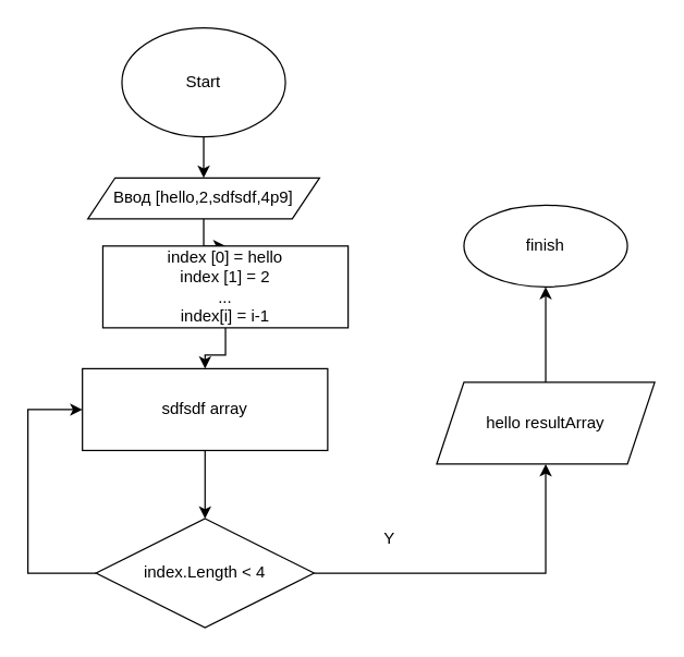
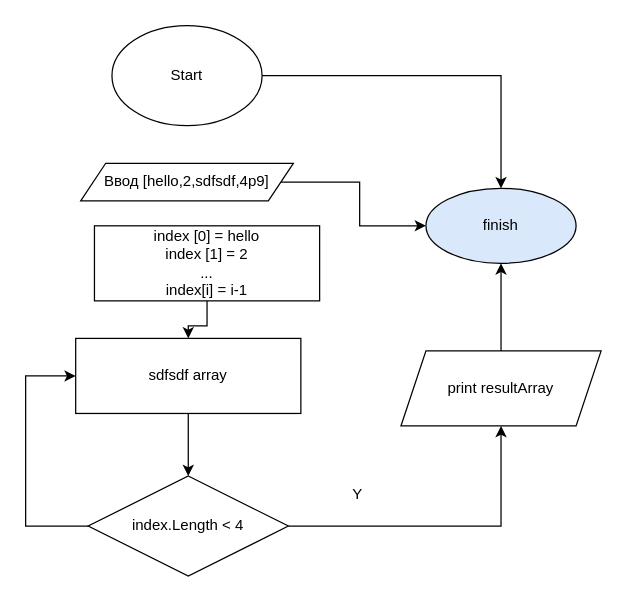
- <mxCell id="2" value="" style="edgeStyle=orthogonalEdgeStyle;rounded=0;orthogonalLoop=1;jettySize=auto;html=1;entryX=0.5;entryY=0;entryDx=0;entryDy=0;" parent="1" source="3" target="5" edge="1"><mxGeometry relative="1" as="geometry"><mxPoint x="150" y="170" as="targetPoint" /></mxGeometry></mxCell>
+ <mxCell id="2" value="" style="edgeStyle=orthogonalEdgeStyle;rounded=0;orthogonalLoop=1;jettySize=auto;html=1;" parent="1" source="3" target="10" edge="1"><mxGeometry relative="1" as="geometry"><mxPoint x="150" y="170" as="targetPoint" /></mxGeometry></mxCell>
- <mxCell id="4" value="" style="edgeStyle=orthogonalEdgeStyle;rounded=0;orthogonalLoop=1;jettySize=auto;html=1;" parent="1" source="5" target="12" edge="1"><mxGeometry relative="1" as="geometry" /></mxCell>
+ <mxCell id="4" value="" style="edgeStyle=orthogonalEdgeStyle;rounded=0;orthogonalLoop=1;jettySize=auto;html=1;" parent="1" source="5" target="10" edge="1"><mxGeometry relative="1" as="geometry" /></mxCell>
- <mxCell id="10" value="finish" style="ellipse;whiteSpace=wrap;html=1;" parent="1" vertex="1"><mxGeometry x="340" y="150" width="120" height="60" as="geometry" /></mxCell>
+ <mxCell id="10" value="finish" style="ellipse;whiteSpace=wrap;html=1;fillColor=#dae8fc;" parent="1" vertex="1"><mxGeometry x="340" y="150" width="120" height="60" as="geometry" /></mxCell>
- <mxCell id="14" value="hello resultArray" style="shape=parallelogram;perimeter=parallelogramPerimeter;whiteSpace=wrap;html=1;fixedSize=1;" parent="1" vertex="1"><mxGeometry x="320" y="280" width="160" height="60" as="geometry" /></mxCell>
+ <mxCell id="14" value="print resultArray" style="shape=parallelogram;perimeter=parallelogramPerimeter;whiteSpace=wrap;html=1;fixedSize=1;" parent="1" vertex="1"><mxGeometry x="320" y="280" width="160" height="60" as="geometry" /></mxCell>
